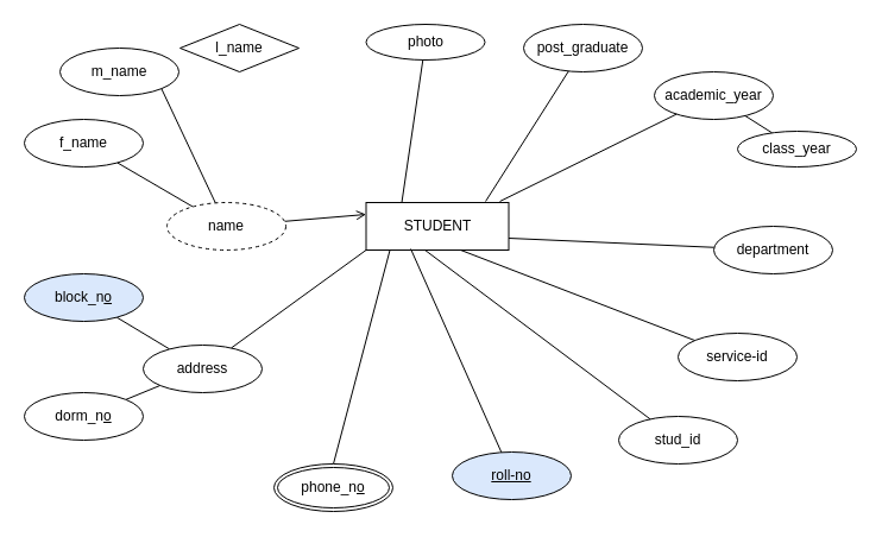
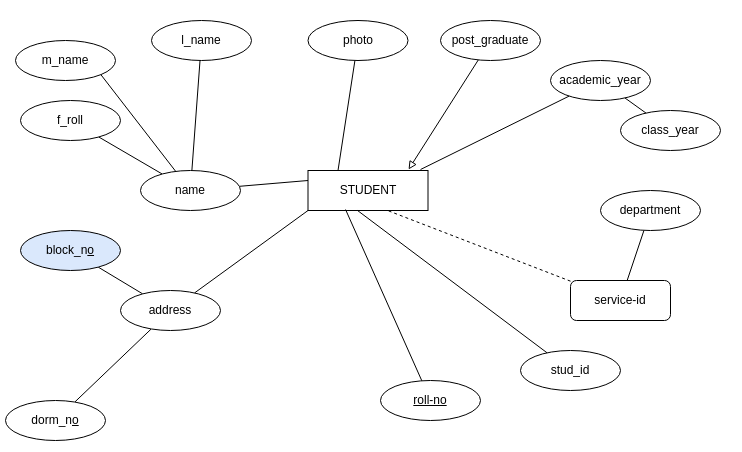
- <mxCell id="18" value="photo" style="ellipse;whiteSpace=wrap;html=1;align=center;" parent="1" vertex="1"><mxGeometry x="307.5" y="20" width="100" height="30" as="geometry" /></mxCell>
+ <mxCell id="18" value="photo" style="ellipse;whiteSpace=wrap;html=1;align=center;" parent="1" vertex="1"><mxGeometry x="307.5" y="20" width="100" height="40" as="geometry" /></mxCell>
- <mxCell id="20" value="l_name" style="rhombus;whiteSpace=wrap;html=1;align=center;" parent="1" vertex="1"><mxGeometry x="151" y="20" width="100" height="40" as="geometry" /></mxCell>
+ <mxCell id="20" value="l_name" style="ellipse;whiteSpace=wrap;html=1;align=center;" parent="1" vertex="1"><mxGeometry x="151" y="20" width="100" height="40" as="geometry" /></mxCell>
- <mxCell id="19" value="m_name" style="ellipse;whiteSpace=wrap;html=1;align=center;" parent="1" vertex="1"><mxGeometry x="50" y="40" width="100" height="40" as="geometry" /></mxCell>
+ <mxCell id="19" value="m_name" style="ellipse;whiteSpace=wrap;html=1;align=center;" parent="1" vertex="1"><mxGeometry x="15" y="40" width="100" height="40" as="geometry" /></mxCell>
+ <mxCell id="22" style="edgeStyle=none;rounded=1;orthogonalLoop=1;jettySize=auto;html=1;strokeWidth=1;endArrow=none;endFill=0;" parent="1" source="26" target="20" edge="1"><mxGeometry relative="1" as="geometry" /></mxCell>
- <mxCell id="21" value="f_name" style="ellipse;whiteSpace=wrap;html=1;align=center;" parent="1" vertex="1"><mxGeometry x="20" y="100" width="100" height="40" as="geometry" /></mxCell>
+ <mxCell id="21" value="f_roll" style="ellipse;whiteSpace=wrap;html=1;align=center;" parent="1" vertex="1"><mxGeometry x="20" y="100" width="100" height="40" as="geometry" /></mxCell>
- <mxCell id="14" value="class_year" style="ellipse;whiteSpace=wrap;html=1;align=center;" parent="1" vertex="1"><mxGeometry x="620" y="110" width="100" height="30" as="geometry" /></mxCell>
+ <mxCell id="14" value="class_year" style="ellipse;whiteSpace=wrap;html=1;align=center;" parent="1" vertex="1"><mxGeometry x="620" y="110" width="100" height="40" as="geometry" /></mxCell>
- <mxCell id="15" style="edgeStyle=none;rounded=1;orthogonalLoop=1;jettySize=auto;html=1;entryX=0.838;entryY=-0.025;entryDx=0;entryDy=0;entryPerimeter=0;strokeWidth=1;endArrow=none;endFill=0;" parent="1" source="16" target="2" edge="1"><mxGeometry relative="1" as="geometry" /></mxCell>
+ <mxCell id="15" style="edgeStyle=none;rounded=1;orthogonalLoop=1;jettySize=auto;html=1;entryX=0.838;entryY=-0.025;entryDx=0;entryDy=0;entryPerimeter=0;strokeWidth=1;endArrow=block;endFill=0;" parent="1" source="16" target="2" edge="1"><mxGeometry relative="1" as="geometry" /></mxCell>
- <mxCell id="25" style="edgeStyle=none;rounded=1;orthogonalLoop=1;jettySize=auto;html=1;entryX=0;entryY=0.25;entryDx=0;entryDy=0;strokeWidth=1;endArrow=open;endFill=0;" parent="1" source="26" target="2" edge="1"><mxGeometry relative="1" as="geometry" /></mxCell>
+ <mxCell id="25" style="edgeStyle=none;rounded=1;orthogonalLoop=1;jettySize=auto;html=1;entryX=0;entryY=0.25;entryDx=0;entryDy=0;strokeWidth=1;endArrow=none;endFill=0;" parent="1" source="26" target="2" edge="1"><mxGeometry relative="1" as="geometry" /></mxCell>
- <mxCell id="26" value="name" style="ellipse;whiteSpace=wrap;html=1;align=center;dashed=1;" parent="1" vertex="1"><mxGeometry x="140" y="170" width="100" height="40" as="geometry" /></mxCell>
+ <mxCell id="26" value="name" style="ellipse;whiteSpace=wrap;html=1;align=center;" parent="1" vertex="1"><mxGeometry x="140" y="170" width="100" height="40" as="geometry" /></mxCell>
- <mxCell id="11" style="edgeStyle=none;rounded=1;orthogonalLoop=1;jettySize=auto;html=1;strokeWidth=1;endArrow=none;endFill=0;entryX=1;entryY=0.75;entryDx=0;entryDy=0;" parent="1" source="12" target="2" edge="1"><mxGeometry relative="1" as="geometry"><mxPoint x="479.68" y="202.258" as="targetPoint" /></mxGeometry></mxCell>
+ <mxCell id="11" style="edgeStyle=none;rounded=1;orthogonalLoop=1;jettySize=auto;html=1;strokeWidth=1;endArrow=none;endFill=0;" parent="1" source="12" target="10" edge="1"><mxGeometry relative="1" as="geometry"><mxPoint x="479.68" y="202.258" as="targetPoint" /></mxGeometry></mxCell>
- <mxCell id="9" style="edgeStyle=none;rounded=1;orthogonalLoop=1;jettySize=auto;html=1;entryX=0.663;entryY=1;entryDx=0;entryDy=0;entryPerimeter=0;strokeWidth=1;endArrow=none;endFill=0;" parent="1" source="10" target="2" edge="1"><mxGeometry relative="1" as="geometry" /></mxCell>
+ <mxCell id="9" style="edgeStyle=none;rounded=1;orthogonalLoop=1;jettySize=auto;html=1;entryX=0.663;entryY=1;entryDx=0;entryDy=0;entryPerimeter=0;strokeWidth=1;endArrow=none;endFill=0;dashed=1;" parent="1" source="10" target="2" edge="1"><mxGeometry relative="1" as="geometry" /></mxCell>
- <mxCell id="3" style="edgeStyle=none;rounded=1;orthogonalLoop=1;jettySize=auto;html=1;entryX=0.167;entryY=1;entryDx=0;entryDy=0;entryPerimeter=0;strokeWidth=1;endArrow=none;endFill=0;exitX=0.5;exitY=0;exitDx=0;exitDy=0;" parent="1" source="4" target="2" edge="1"><mxGeometry relative="1" as="geometry"><mxPoint x="226" y="368" as="sourcePoint" /></mxGeometry></mxCell>
- <mxCell id="10" value="service-id" style="ellipse;whiteSpace=wrap;html=1;align=center;" parent="1" vertex="1"><mxGeometry x="570" y="280" width="100" height="40" as="geometry" /></mxCell>
+ <mxCell id="10" value="service-id" style="whiteSpace=wrap;html=1;align=center;rounded=1;" parent="1" vertex="1"><mxGeometry x="570" y="280" width="100" height="40" as="geometry" /></mxCell>
- <mxCell id="32" value="dorm_n&lt;u&gt;o&lt;/u&gt;" style="ellipse;whiteSpace=wrap;html=1;align=center;" parent="1" vertex="1"><mxGeometry x="20" y="330" width="100" height="40" as="geometry" /></mxCell>
+ <mxCell id="32" value="dorm_n&lt;u&gt;o&lt;/u&gt;" style="ellipse;whiteSpace=wrap;html=1;align=center;" parent="1" vertex="1"><mxGeometry x="5" y="400" width="100" height="40" as="geometry" /></mxCell>
- <mxCell id="6" value="&lt;u&gt;roll-no&lt;/u&gt;" style="ellipse;whiteSpace=wrap;html=1;align=center;fillColor=#dae8fc;" parent="1" vertex="1"><mxGeometry x="380" y="380" width="100" height="40" as="geometry" /></mxCell>
+ <mxCell id="6" value="&lt;u&gt;roll-no&lt;/u&gt;" style="ellipse;whiteSpace=wrap;html=1;align=center;" parent="1" vertex="1"><mxGeometry x="380" y="380" width="100" height="40" as="geometry" /></mxCell>
- <mxCell id="4" value="phone_n&lt;u&gt;o&lt;/u&gt;" style="ellipse;shape=doubleEllipse;margin=3;whiteSpace=wrap;html=1;align=center;" parent="1" vertex="1"><mxGeometry x="230" y="390" width="100" height="40" as="geometry" /></mxCell>
